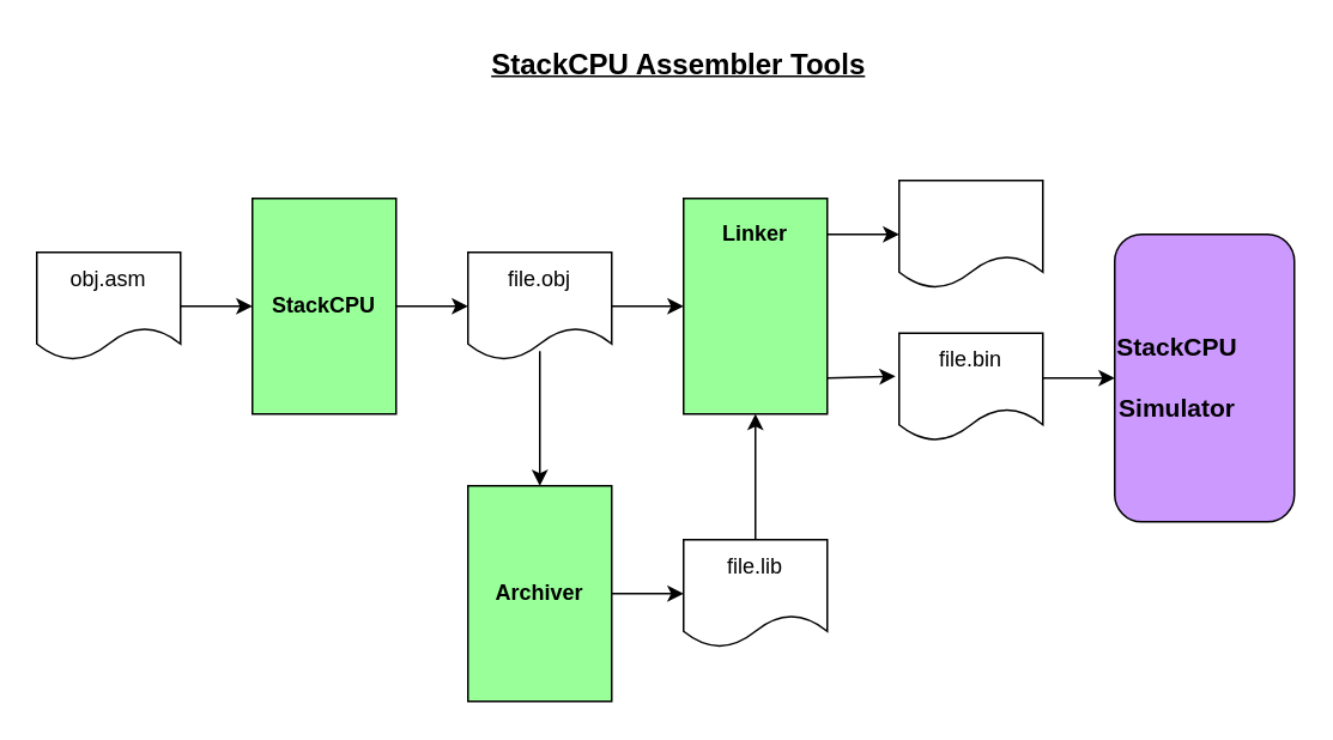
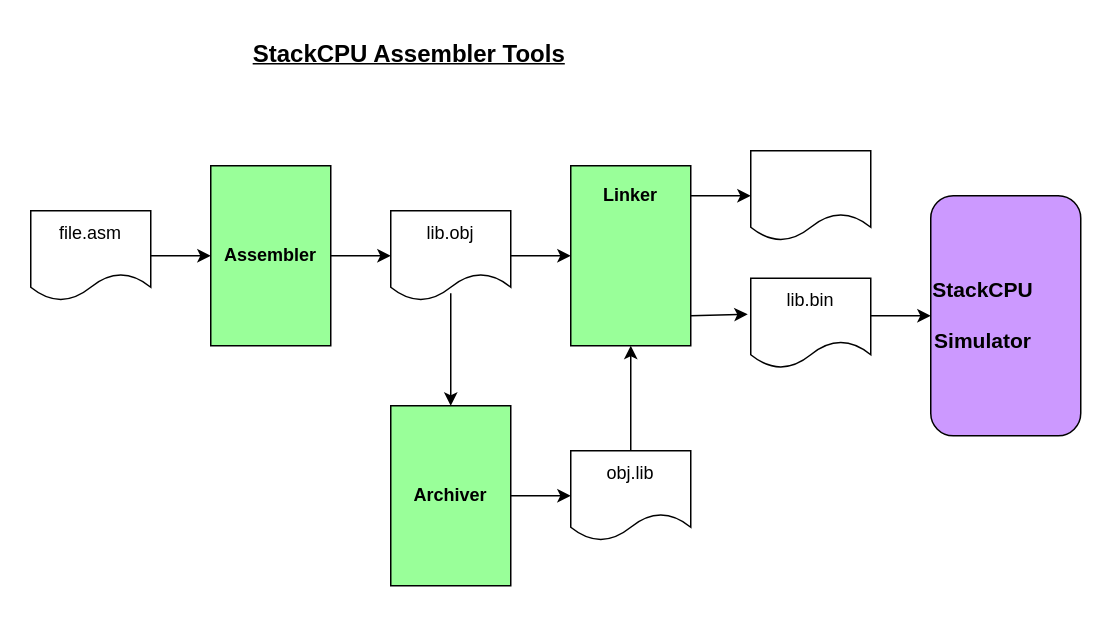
- <mxCell id="2" value="&lt;b&gt;&lt;u&gt;&lt;font style=&quot;font-size: 16px;&quot;&gt;StackCPU Assembler Tools&lt;/font&gt;&lt;/u&gt;&lt;/b&gt;" style="text;html=1;align=center;verticalAlign=middle;whiteSpace=wrap;rounded=0;" parent="1" vertex="1"><mxGeometry x="260" y="20" width="235" height="30" as="geometry" /></mxCell>
+ <mxCell id="2" value="&lt;b&gt;&lt;u&gt;&lt;font style=&quot;font-size: 16px;&quot;&gt;StackCPU Assembler Tools&lt;/font&gt;&lt;/u&gt;&lt;/b&gt;" style="text;html=1;align=center;verticalAlign=middle;whiteSpace=wrap;rounded=0;" parent="1" vertex="1"><mxGeometry x="155" y="20" width="235" height="30" as="geometry" /></mxCell>
- <mxCell id="15" value="obj.asm" style="text;html=1;align=center;verticalAlign=middle;whiteSpace=wrap;rounded=0;" vertex="1" parent="1"><mxGeometry x="30" y="140" width="60" height="30" as="geometry" /></mxCell>
+ <mxCell id="15" value="file.asm" style="text;html=1;align=center;verticalAlign=middle;whiteSpace=wrap;rounded=0;" vertex="1" parent="1"><mxGeometry x="30" y="140" width="60" height="30" as="geometry" /></mxCell>
- <mxCell id="16" value="file.obj" style="text;html=1;align=center;verticalAlign=middle;whiteSpace=wrap;rounded=0;" vertex="1" parent="1"><mxGeometry x="270" y="140" width="60" height="30" as="geometry" /></mxCell>
+ <mxCell id="16" value="lib.obj" style="text;html=1;align=center;verticalAlign=middle;whiteSpace=wrap;rounded=0;" vertex="1" parent="1"><mxGeometry x="270" y="140" width="60" height="30" as="geometry" /></mxCell>
- <mxCell id="11" value="&lt;b&gt;StackCPU&lt;/b&gt;" style="text;html=1;align=center;verticalAlign=middle;whiteSpace=wrap;rounded=0;" vertex="1" parent="1"><mxGeometry x="150" y="155" width="60" height="30" as="geometry" /></mxCell>
+ <mxCell id="11" value="&lt;b&gt;Assembler&lt;/b&gt;" style="text;html=1;align=center;verticalAlign=middle;whiteSpace=wrap;rounded=0;" vertex="1" parent="1"><mxGeometry x="150" y="155" width="60" height="30" as="geometry" /></mxCell>
- <mxCell id="19" value="file.bin" style="text;html=1;align=center;verticalAlign=middle;whiteSpace=wrap;rounded=0;" vertex="1" parent="1"><mxGeometry x="510" y="185" width="60" height="30" as="geometry" /></mxCell>
+ <mxCell id="19" value="lib.bin" style="text;html=1;align=center;verticalAlign=middle;whiteSpace=wrap;rounded=0;" vertex="1" parent="1"><mxGeometry x="510" y="185" width="60" height="30" as="geometry" /></mxCell>
- <mxCell id="17" value="file.lib" style="text;html=1;align=center;verticalAlign=middle;whiteSpace=wrap;rounded=0;" vertex="1" parent="1"><mxGeometry x="390" y="300" width="60" height="30" as="geometry" /></mxCell>
+ <mxCell id="17" value="obj.lib" style="text;html=1;align=center;verticalAlign=middle;whiteSpace=wrap;rounded=0;" vertex="1" parent="1"><mxGeometry x="390" y="300" width="60" height="30" as="geometry" /></mxCell>
